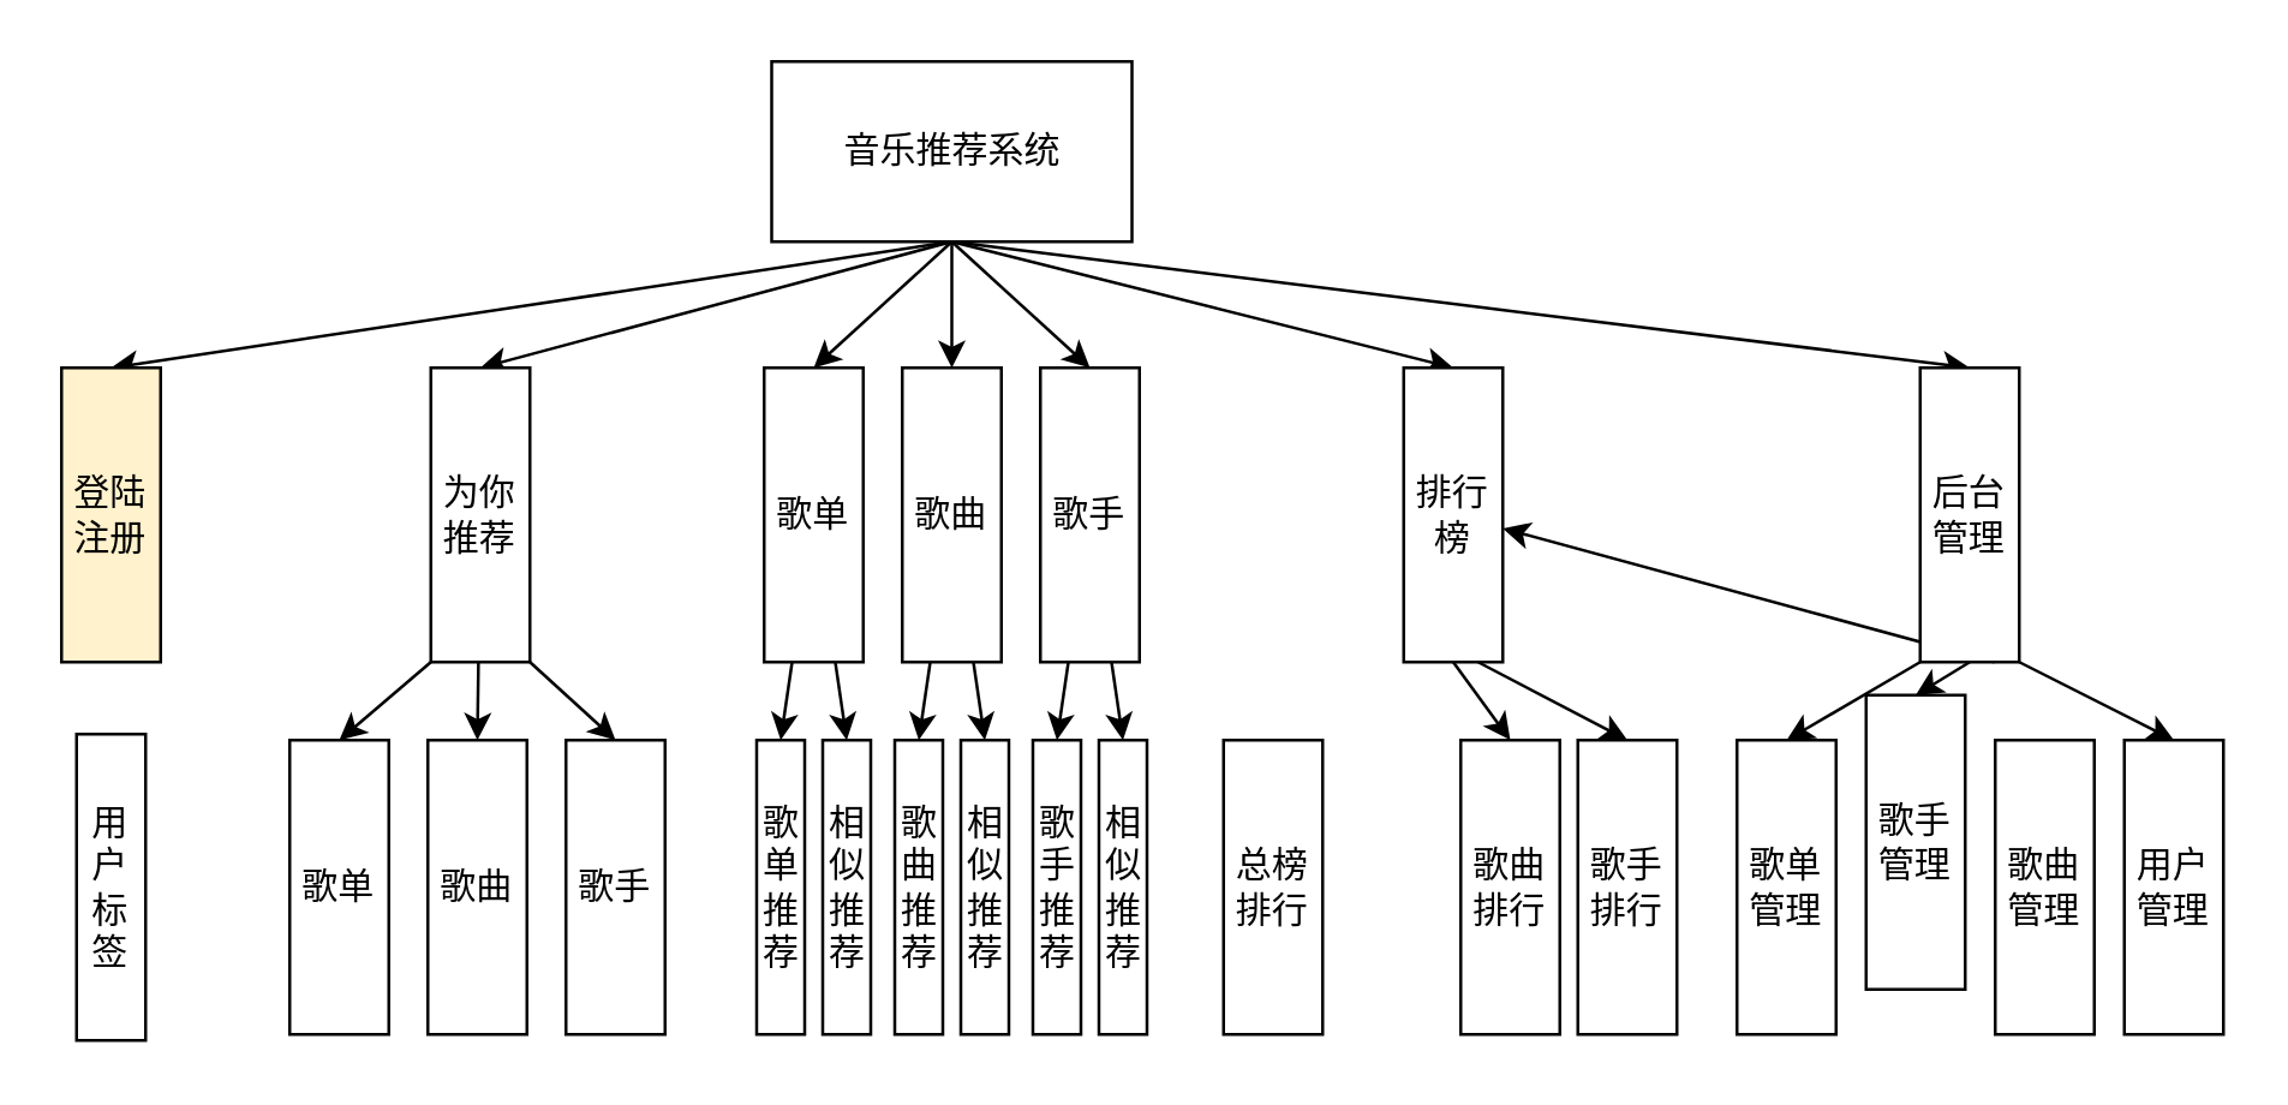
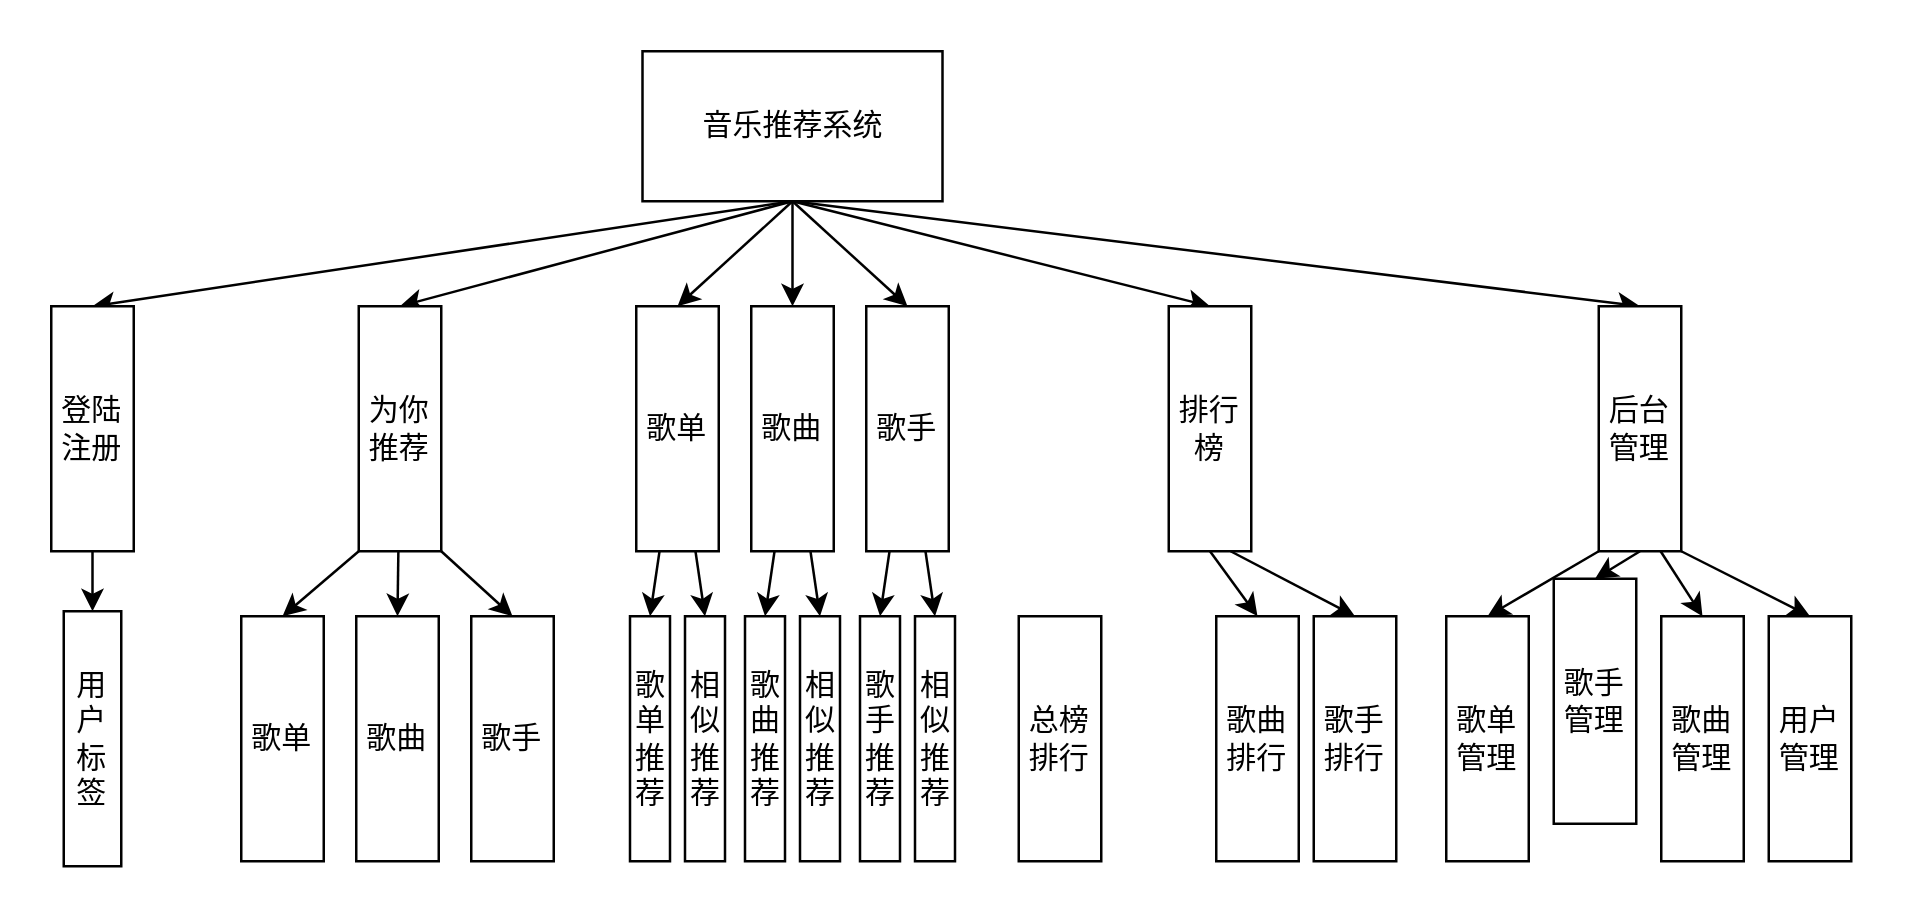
- <mxCell id="11" value="登陆注册" style="whiteSpace=wrap;html=1;verticalAlign=middle;horizontal=1;fillColor=#fff2cc;" vertex="1" parent="1"><mxGeometry x="20" y="122" width="33" height="98" as="geometry" /></mxCell>
+ <mxCell id="11" value="登陆注册" style="whiteSpace=wrap;html=1;verticalAlign=middle;horizontal=1;" vertex="1" parent="1"><mxGeometry x="20" y="122" width="33" height="98" as="geometry" /></mxCell>
- <mxCell id="30" style="edgeStyle=none;html=1;exitX=0.75;exitY=1;exitDx=0;exitDy=0;" edge="1" parent="1" source="32" target="27"><mxGeometry relative="1" as="geometry" /></mxCell>
+ <mxCell id="30" style="edgeStyle=none;html=1;exitX=0.75;exitY=1;exitDx=0;exitDy=0;entryX=0.5;entryY=0;entryDx=0;entryDy=0;" edge="1" parent="1" source="32" target="47"><mxGeometry relative="1" as="geometry" /></mxCell>
+ <mxCell id="10" value="" style="edgeStyle=none;html=1;" edge="1" parent="1" source="11" target="49"><mxGeometry relative="1" as="geometry" /></mxCell>
